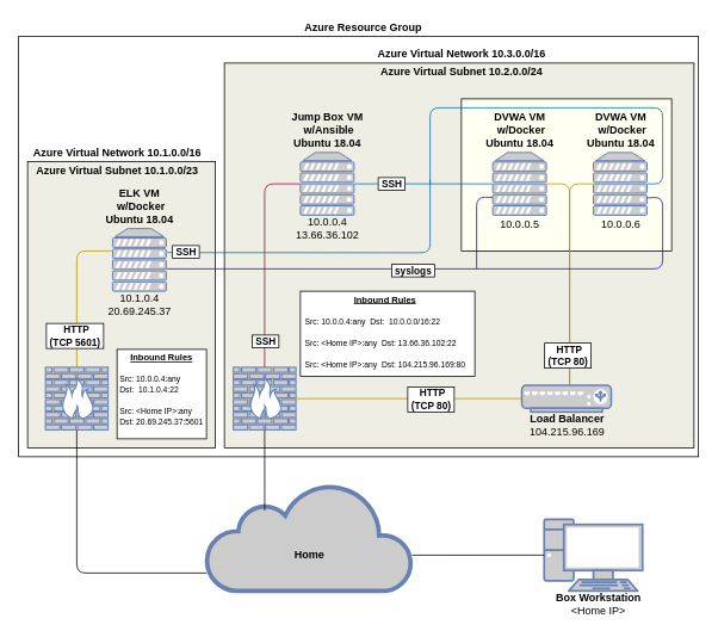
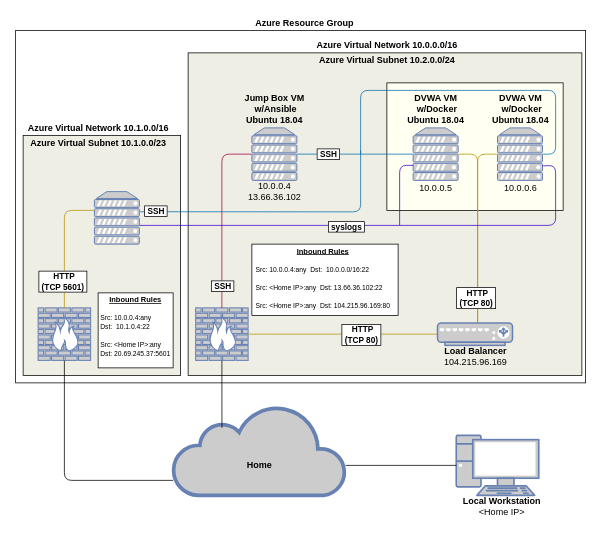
- <mxCell id="31" value="&lt;b&gt;Azure Virtual Network 10.3.0.0/16&lt;/b&gt;" style="text;html=1;resizable=0;autosize=1;align=center;verticalAlign=middle;points=[];fillColor=none;strokeColor=none;rounded=0;" parent="1" vertex="1"><mxGeometry x="415" y="50" width="200" height="20" as="geometry" /></mxCell>
+ <mxCell id="31" value="&lt;b&gt;Azure Virtual Network 10.0.0.0/16&lt;/b&gt;" style="text;html=1;resizable=0;autosize=1;align=center;verticalAlign=middle;points=[];fillColor=none;strokeColor=none;rounded=0;" parent="1" vertex="1"><mxGeometry x="415" y="50" width="200" height="20" as="geometry" /></mxCell>
- <mxCell id="33" value="&lt;b&gt;ELK VM&lt;br&gt;&amp;nbsp;w/Docker&lt;br&gt;Ubuntu 18.04&lt;br&gt;&lt;/b&gt;" style="text;html=1;resizable=0;autosize=1;align=center;verticalAlign=middle;points=[];fillColor=none;strokeColor=none;rounded=0;" parent="1" vertex="1"><mxGeometry x="110" y="205" width="90" height="50" as="geometry" /></mxCell>
- <mxCell id="40" value="10.1.0.4&lt;br&gt;20.69.245.37" style="text;html=1;resizable=0;autosize=1;align=center;verticalAlign=middle;points=[];fillColor=none;strokeColor=none;rounded=0;" parent="1" vertex="1"><mxGeometry x="110" y="325" width="90" height="30" as="geometry" /></mxCell>
- <mxCell id="24" value="&lt;b&gt;Box Workstation&lt;/b&gt;&lt;br&gt;&amp;lt;Home IP&amp;gt;" style="text;html=1;resizable=0;autosize=1;align=center;verticalAlign=middle;points=[];fillColor=none;strokeColor=none;rounded=0;" parent="1" vertex="1"><mxGeometry x="607.5" y="660" width="120" height="30" as="geometry" /></mxCell>
+ <mxCell id="24" value="&lt;b&gt;Local Workstation&lt;/b&gt;&lt;br&gt;&amp;lt;Home IP&amp;gt;" style="text;html=1;resizable=0;autosize=1;align=center;verticalAlign=middle;points=[];fillColor=none;strokeColor=none;rounded=0;" parent="1" vertex="1"><mxGeometry x="607.5" y="660" width="120" height="30" as="geometry" /></mxCell>
